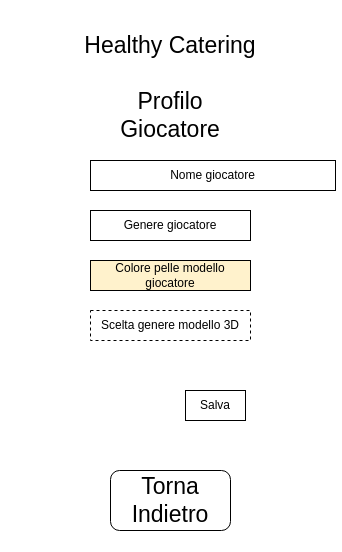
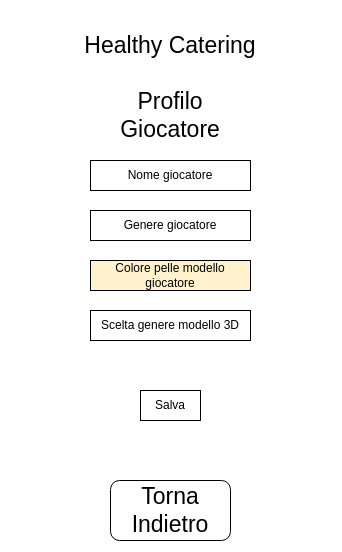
- <mxCell id="5" value="Nome giocatore" style="rounded=0;whiteSpace=wrap;html=1;hachureGap=4;" parent="1" vertex="1"><mxGeometry x="90" y="160" width="245" height="30" as="geometry" /></mxCell>
+ <mxCell id="5" value="Nome giocatore" style="rounded=0;whiteSpace=wrap;html=1;hachureGap=4;" parent="1" vertex="1"><mxGeometry x="90" y="160" width="160" height="30" as="geometry" /></mxCell>
- <mxCell id="8" value="Scelta genere modello 3D" style="rounded=0;whiteSpace=wrap;html=1;hachureGap=4;dashed=1;" parent="1" vertex="1"><mxGeometry x="90" y="310" width="160" height="30" as="geometry" /></mxCell>
+ <mxCell id="8" value="Scelta genere modello 3D" style="rounded=0;whiteSpace=wrap;html=1;hachureGap=4;" parent="1" vertex="1"><mxGeometry x="90" y="310" width="160" height="30" as="geometry" /></mxCell>
- <mxCell id="9" value="Salva" style="rounded=0;whiteSpace=wrap;html=1;hachureGap=4;" parent="1" vertex="1"><mxGeometry x="185" y="390" width="60" height="30" as="geometry" /></mxCell>
+ <mxCell id="9" value="Salva" style="rounded=0;whiteSpace=wrap;html=1;hachureGap=4;" parent="1" vertex="1"><mxGeometry x="140" y="390" width="60" height="30" as="geometry" /></mxCell>
- <mxCell id="4" value="&lt;font style=&quot;font-size: 23px&quot;&gt;Torna Indietro&lt;/font&gt;" style="rounded=1;whiteSpace=wrap;html=1;" parent="1" vertex="1"><mxGeometry x="110" y="470" width="120" height="60" as="geometry" /></mxCell>
+ <mxCell id="4" value="&lt;font style=&quot;font-size: 23px&quot;&gt;Torna Indietro&lt;/font&gt;" style="rounded=1;whiteSpace=wrap;html=1;" parent="1" vertex="1"><mxGeometry x="110" y="480" width="120" height="60" as="geometry" /></mxCell>
